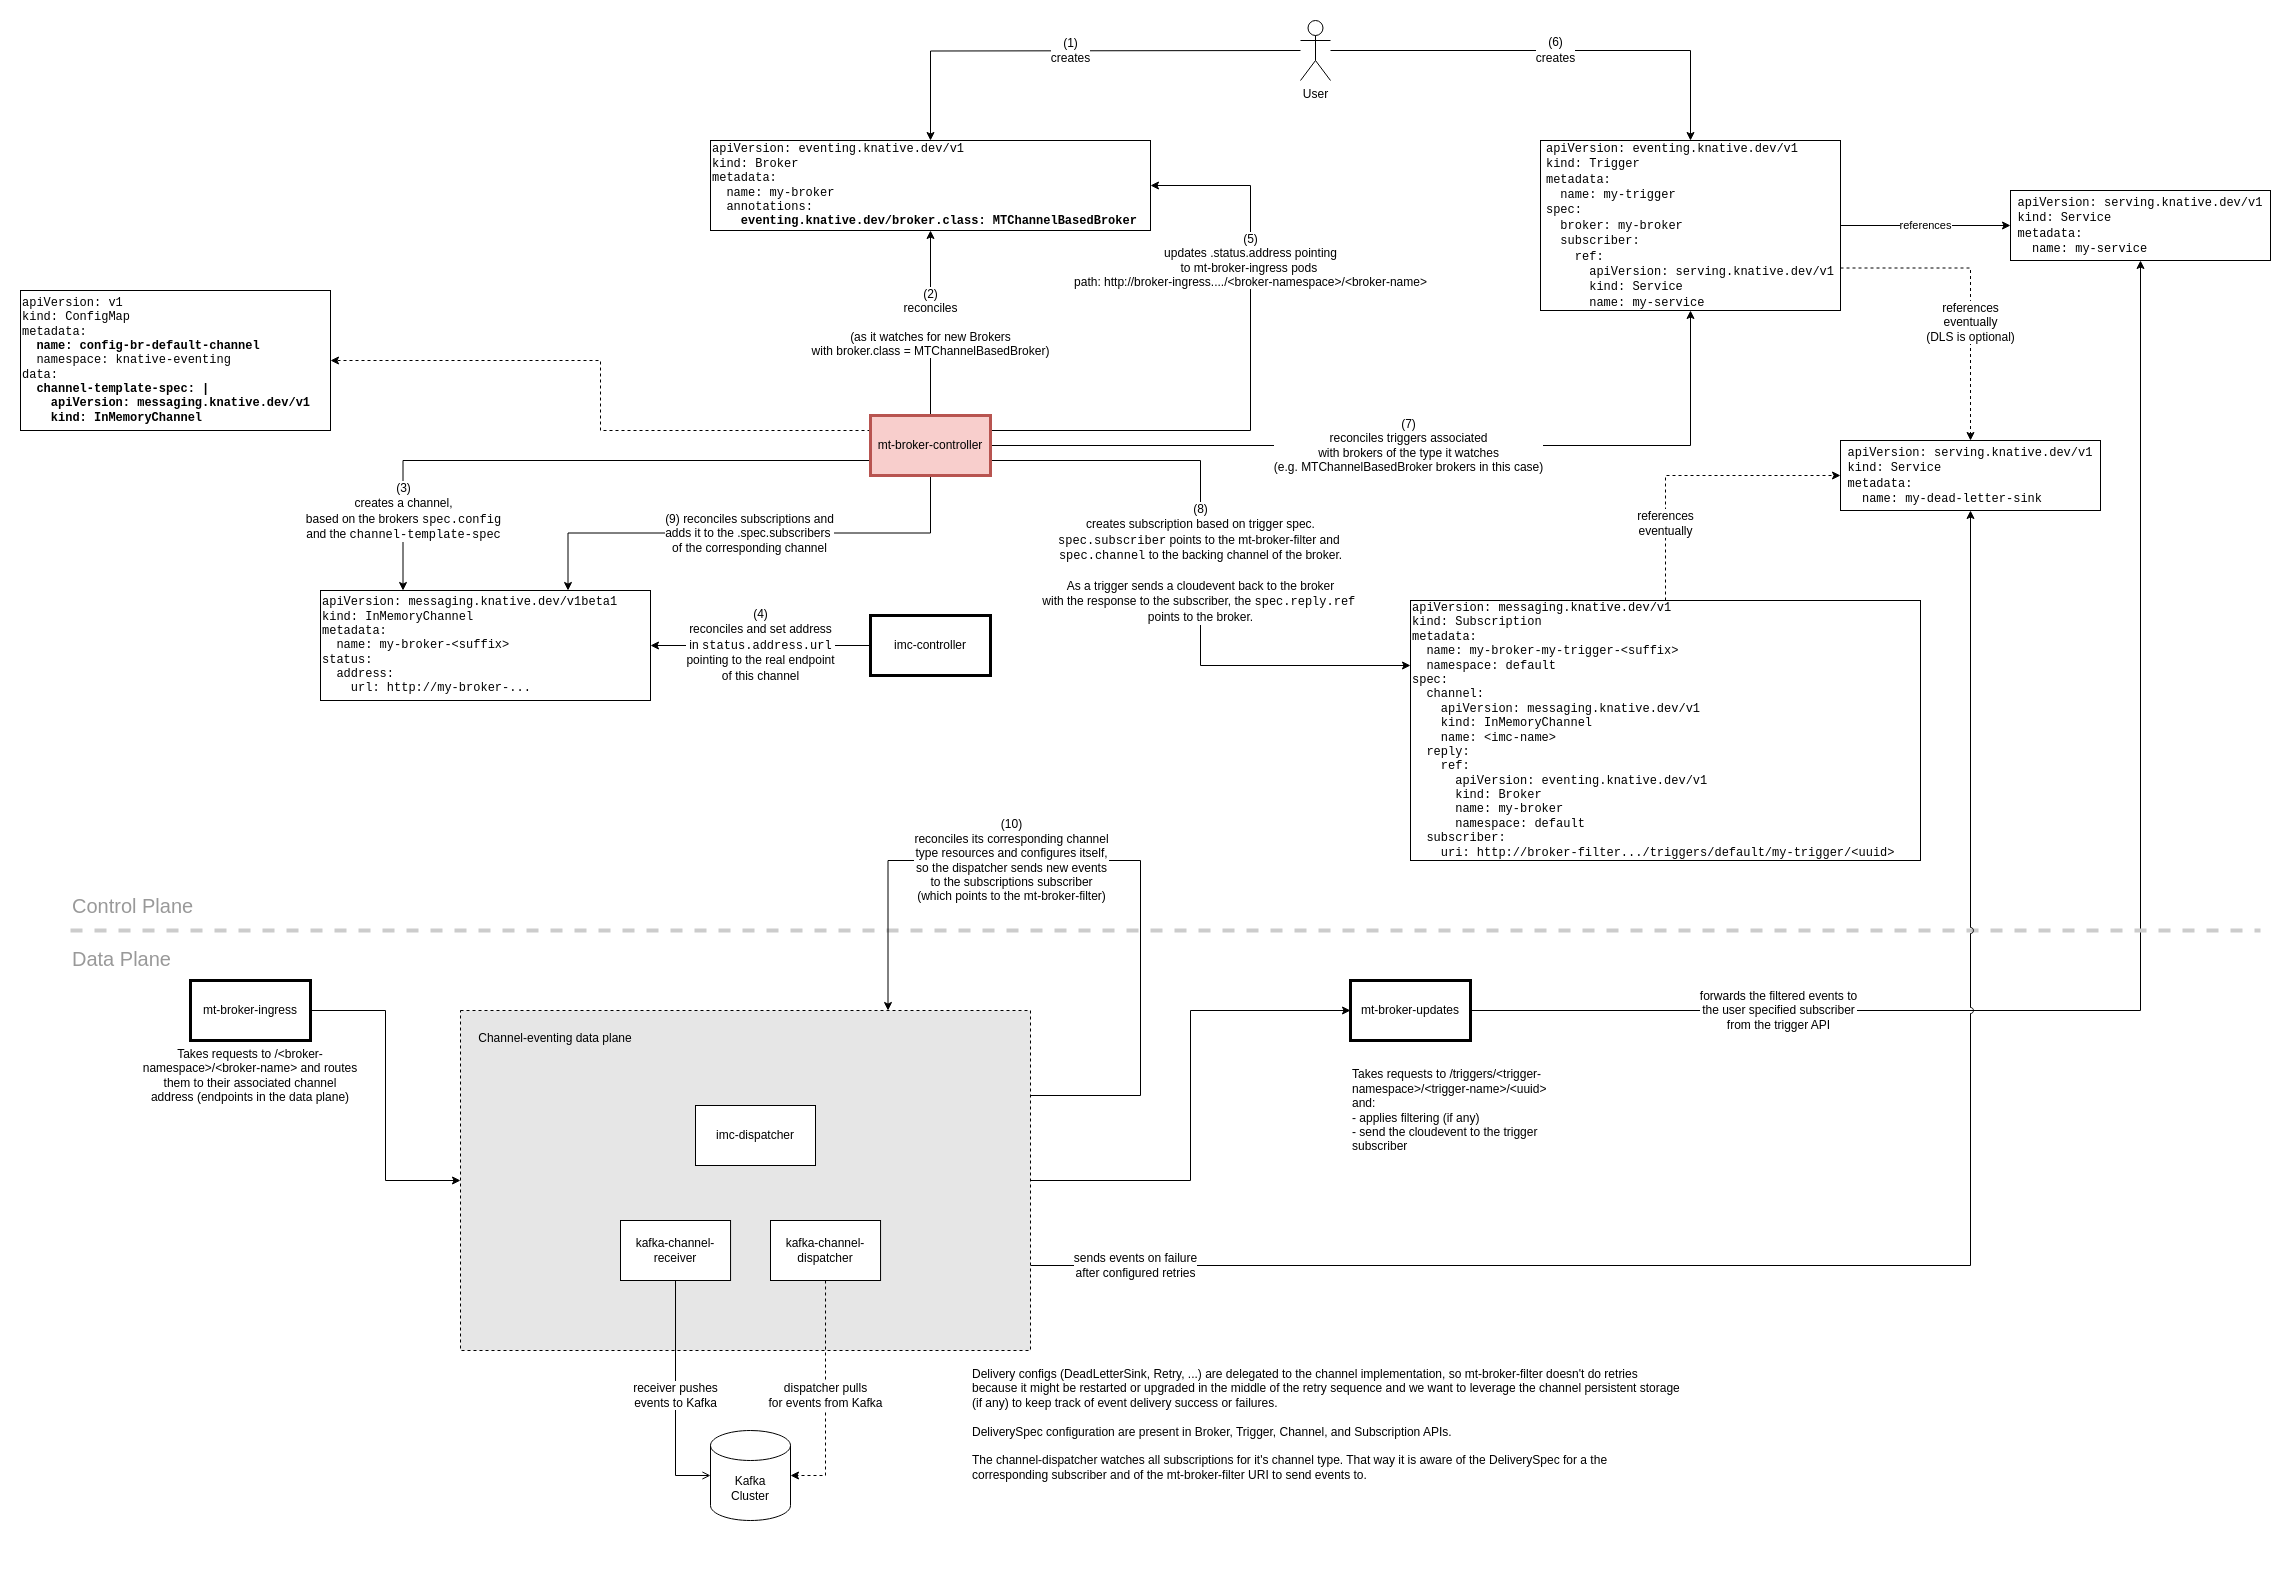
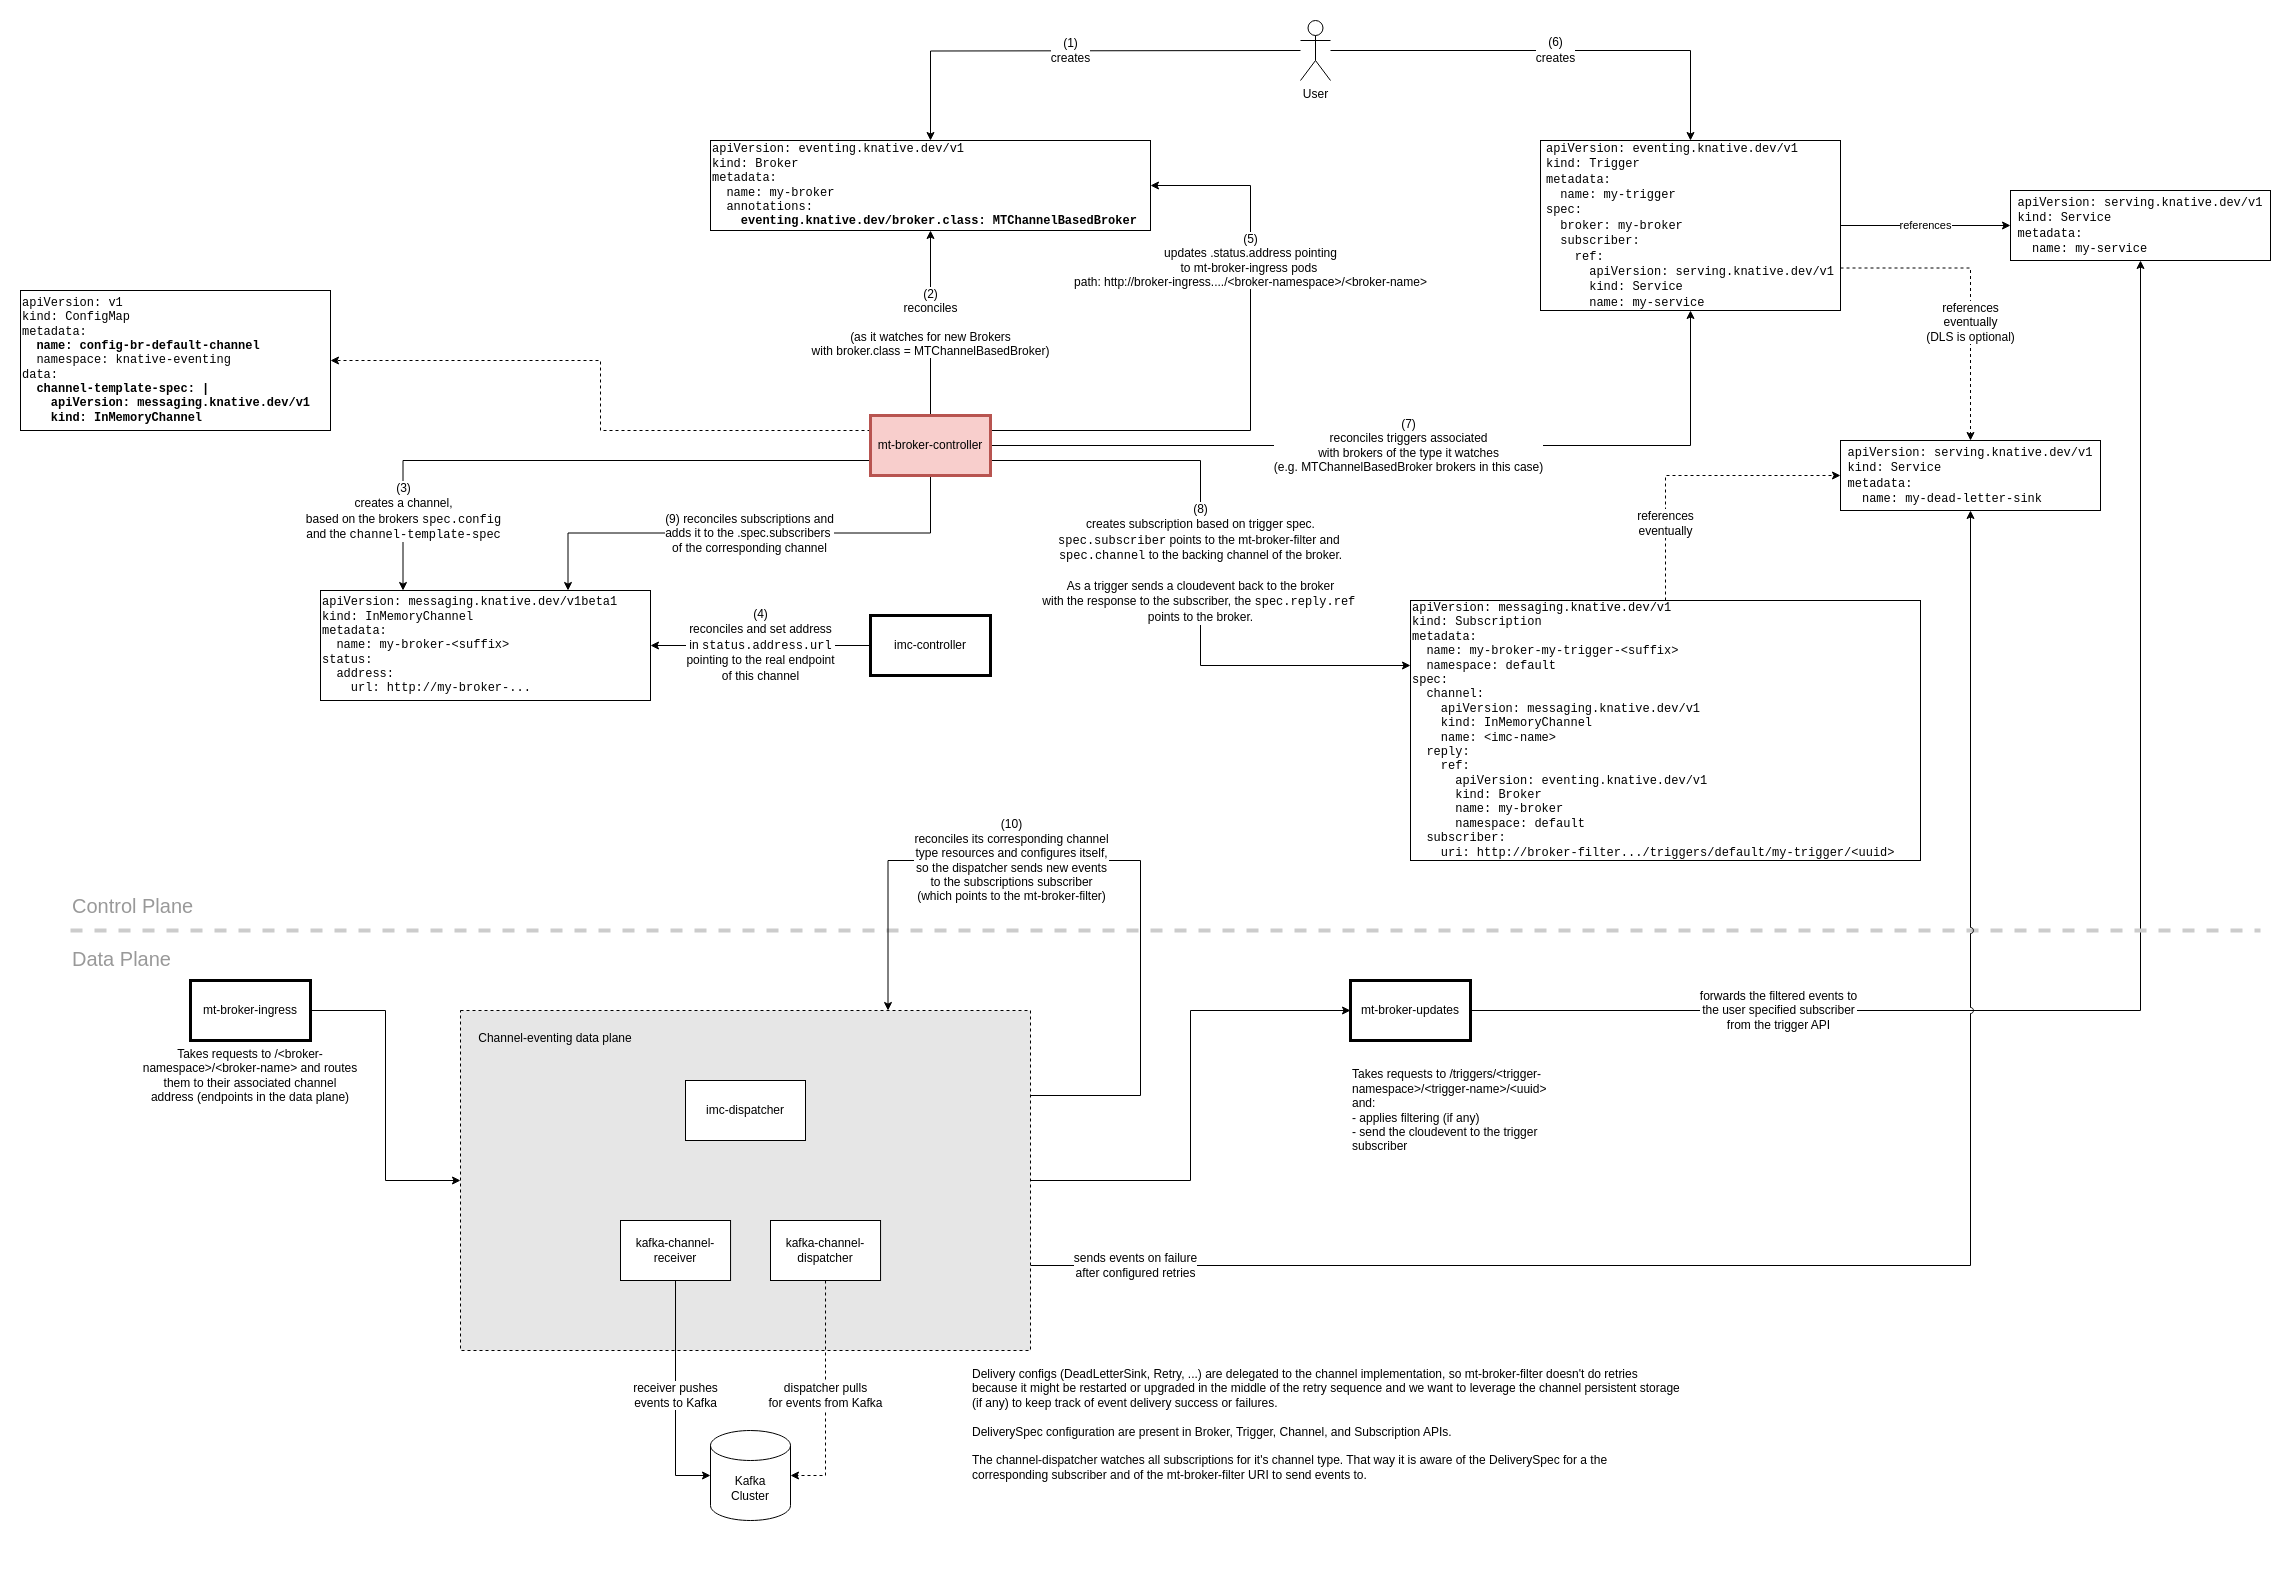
- <mxCell id="41" value="imc-dispatcher" style="rounded=0;whiteSpace=wrap;html=1;" parent="1" vertex="1"><mxGeometry x="695" y="1105" width="120" height="60" as="geometry" /></mxCell>
+ <mxCell id="41" value="imc-dispatcher" style="rounded=0;whiteSpace=wrap;html=1;" parent="1" vertex="1"><mxGeometry x="685" y="1080" width="120" height="60" as="geometry" /></mxCell>
- <mxCell id="39" value="receiver pushes &lt;br style=&quot;font-size: 12px;&quot;&gt;events to Kafka" style="edgeStyle=orthogonalEdgeStyle;rounded=0;orthogonalLoop=1;jettySize=auto;html=1;entryX=0;entryY=0.5;entryDx=0;entryDy=0;entryPerimeter=0;exitX=0.5;exitY=1;exitDx=0;exitDy=0;fontSize=12;endArrow=open;" parent="1" source="43" target="38" edge="1"><mxGeometry relative="1" as="geometry"><mxPoint x="547.938" y="1280" as="sourcePoint" /></mxGeometry></mxCell>
+ <mxCell id="39" value="receiver pushes &lt;br style=&quot;font-size: 12px;&quot;&gt;events to Kafka" style="edgeStyle=orthogonalEdgeStyle;rounded=0;orthogonalLoop=1;jettySize=auto;html=1;entryX=0;entryY=0.5;entryDx=0;entryDy=0;entryPerimeter=0;exitX=0.5;exitY=1;exitDx=0;exitDy=0;fontSize=12;" parent="1" source="43" target="38" edge="1"><mxGeometry relative="1" as="geometry"><mxPoint x="547.938" y="1280" as="sourcePoint" /></mxGeometry></mxCell>
